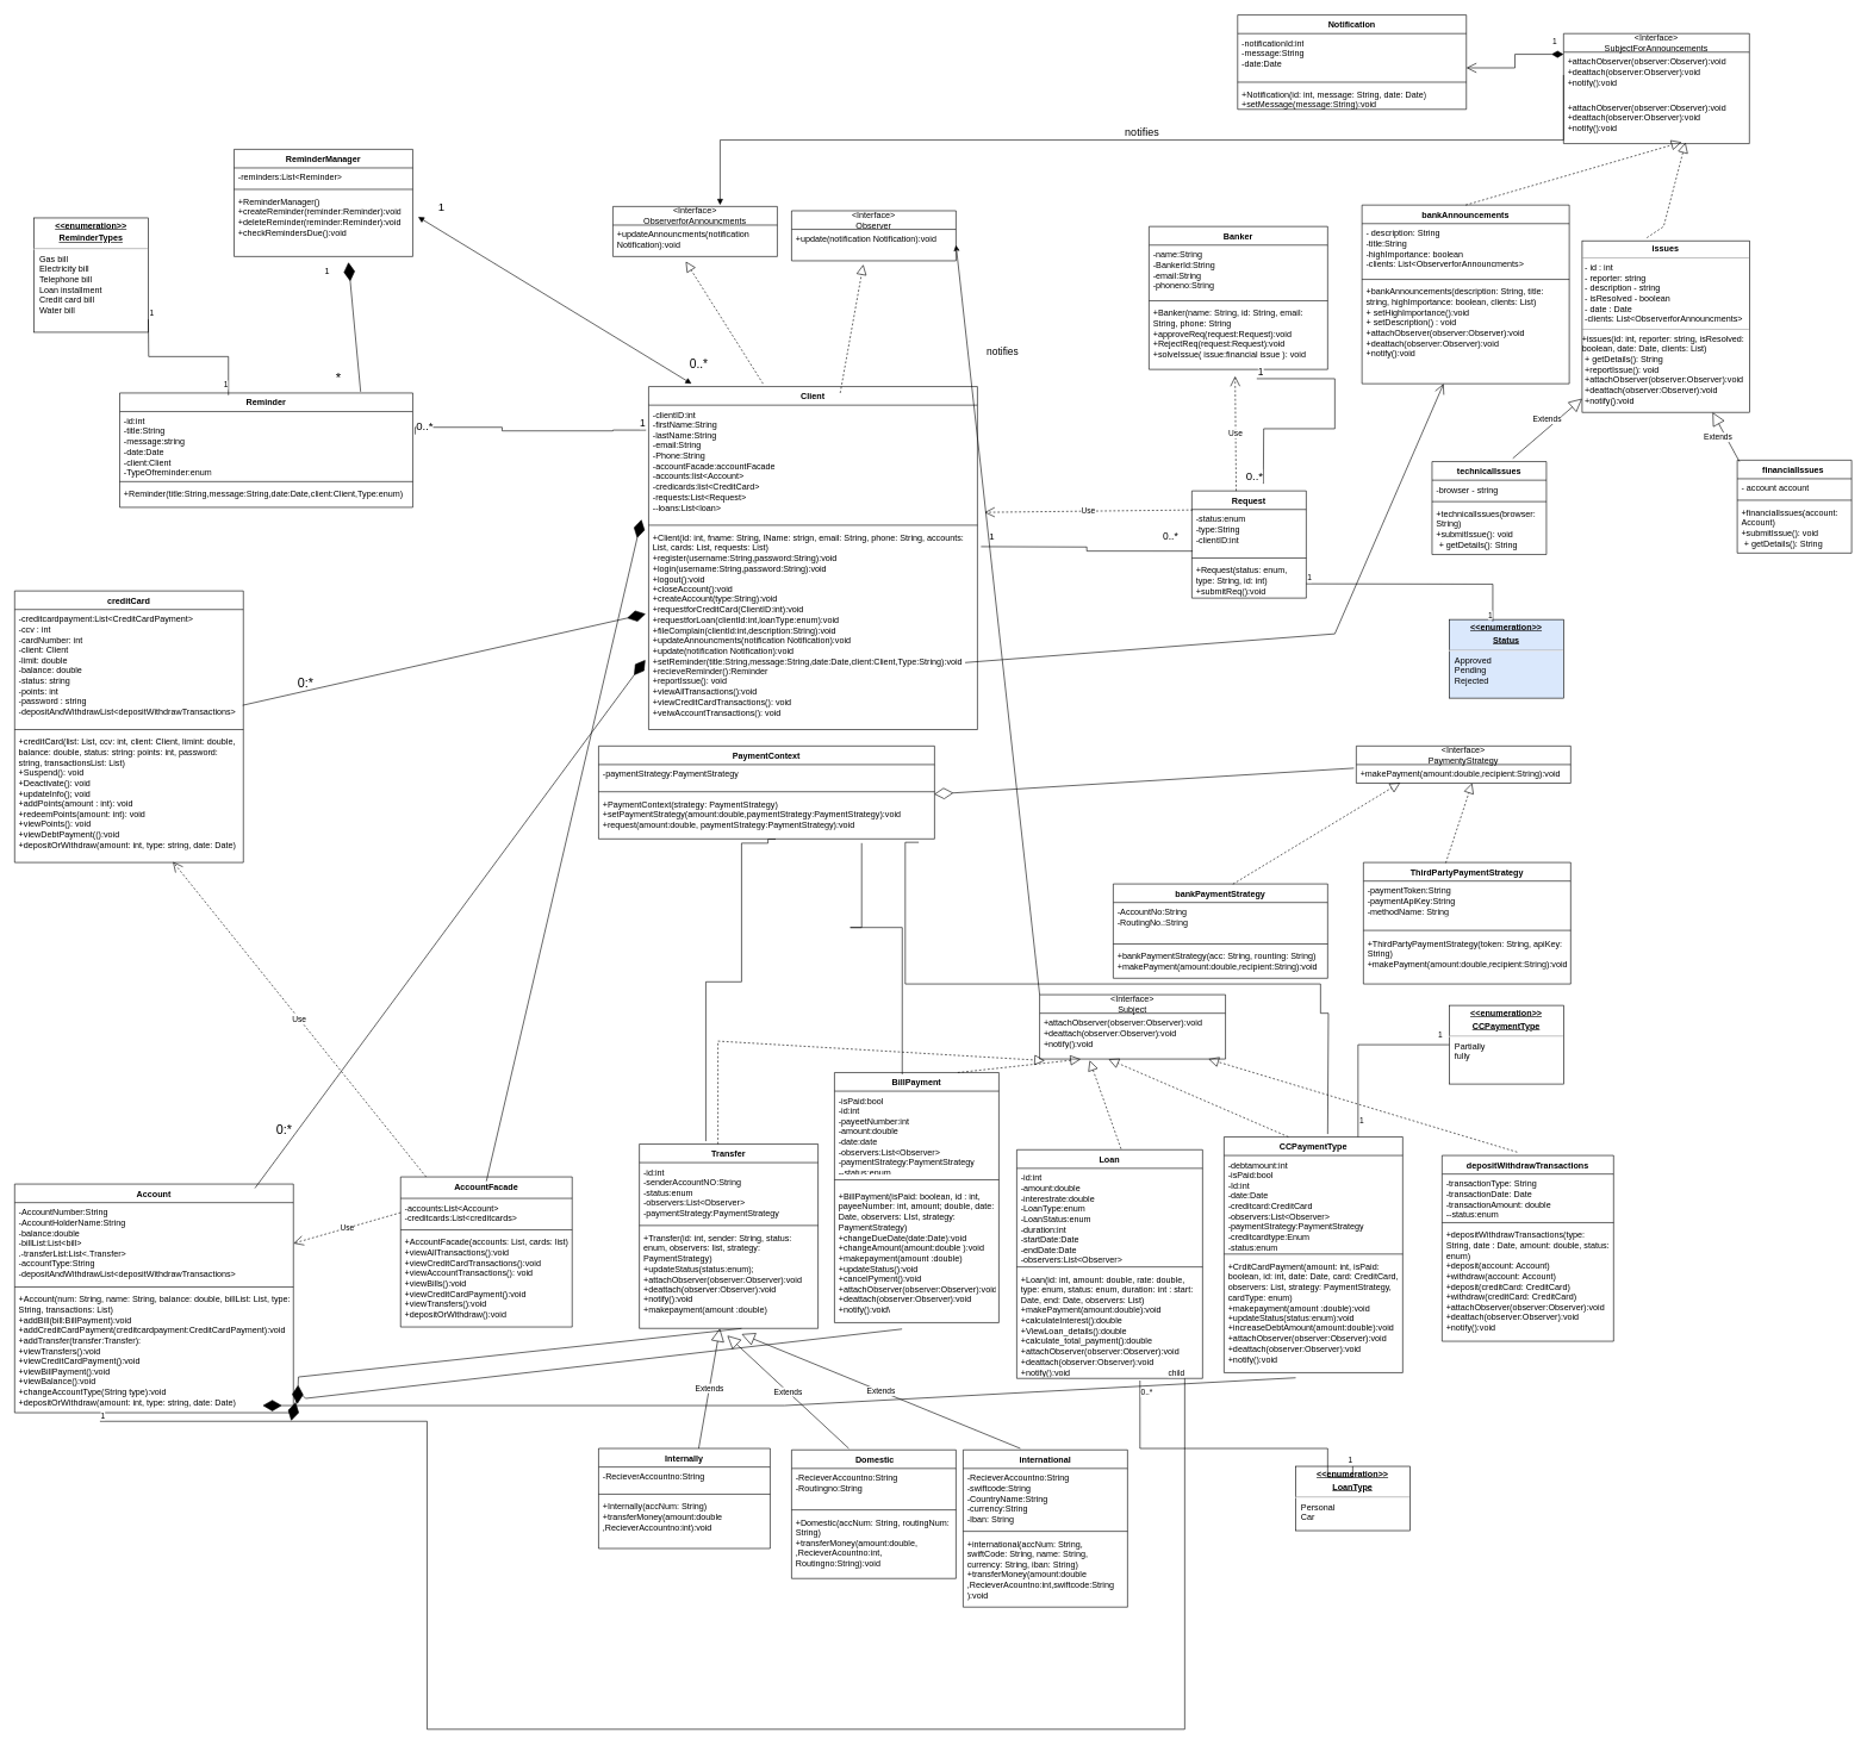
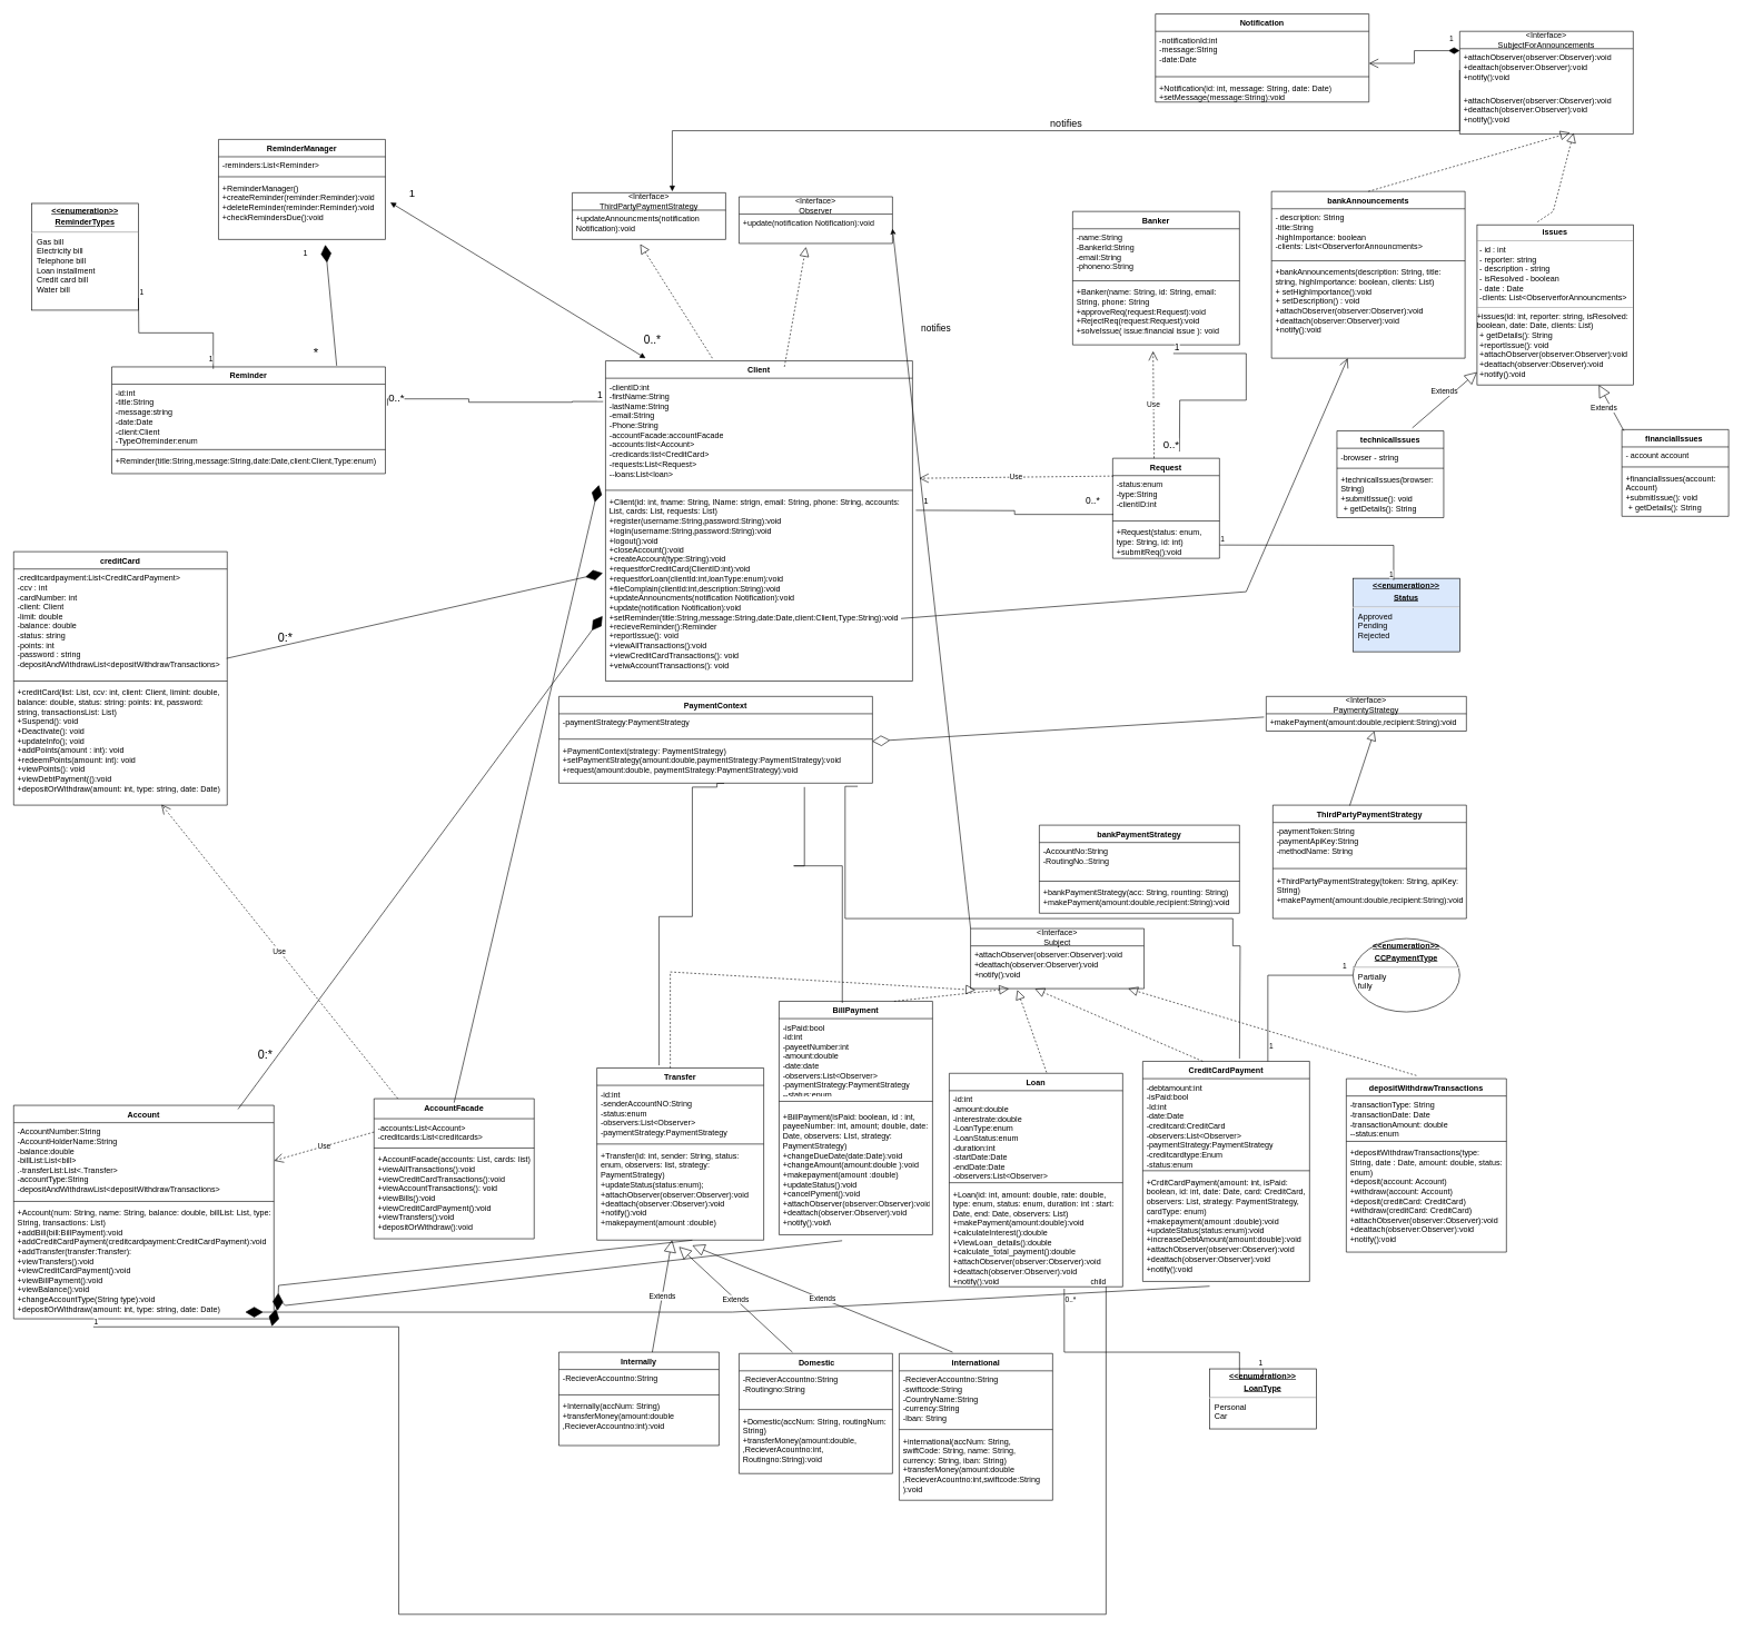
- <mxCell id="39" value="&amp;lt;Interface&amp;gt;&lt;br&gt;ObserverforAnnouncments" style="swimlane;fontStyle=0;childLayout=stackLayout;horizontal=1;startSize=26;fillColor=none;horizontalStack=0;resizeParent=1;resizeParentMax=0;resizeLast=0;collapsible=1;marginBottom=0;whiteSpace=wrap;html=1;" parent="1" vertex="1"><mxGeometry x="857" y="288" width="230" height="70" as="geometry" /></mxCell>
+ <mxCell id="39" value="&amp;lt;Interface&amp;gt;&lt;br&gt;ThirdPartyPaymentStrategy" style="swimlane;fontStyle=0;childLayout=stackLayout;horizontal=1;startSize=26;fillColor=none;horizontalStack=0;resizeParent=1;resizeParentMax=0;resizeLast=0;collapsible=1;marginBottom=0;whiteSpace=wrap;html=1;" parent="1" vertex="1"><mxGeometry x="857" y="288" width="230" height="70" as="geometry" /></mxCell>
- <mxCell id="68" value="" style="endArrow=block;dashed=1;endFill=0;endSize=12;html=1;rounded=0;entryX=0.54;entryY=0.998;entryDx=0;entryDy=0;entryPerimeter=0;exitX=0.397;exitY=0.004;exitDx=0;exitDy=0;exitPerimeter=0;" parent="1" source="57" target="66" edge="1"><mxGeometry width="160" relative="1" as="geometry"><mxPoint x="2047" y="1156" as="sourcePoint" /><mxPoint x="1997" y="1146" as="targetPoint" /></mxGeometry></mxCell>
+ <mxCell id="68" value="" style="endArrow=block;dashed=0;endFill=0;endSize=12;html=1;rounded=0;entryX=0.54;entryY=0.998;entryDx=0;entryDy=0;entryPerimeter=0;exitX=0.397;exitY=0.004;exitDx=0;exitDy=0;exitPerimeter=0;" parent="1" source="57" target="66" edge="1"><mxGeometry width="160" relative="1" as="geometry"><mxPoint x="2047" y="1156" as="sourcePoint" /><mxPoint x="1997" y="1146" as="targetPoint" /></mxGeometry></mxCell>
- <mxCell id="67" value="" style="endArrow=block;dashed=1;endFill=0;endSize=12;html=1;rounded=0;exitX=0.558;exitY=0.002;exitDx=0;exitDy=0;exitPerimeter=0;entryX=0.205;entryY=0.978;entryDx=0;entryDy=0;entryPerimeter=0;" parent="1" source="61" target="66" edge="1"><mxGeometry width="160" relative="1" as="geometry"><mxPoint x="1737" y="1116" as="sourcePoint" /><mxPoint x="1827" y="1096" as="targetPoint" /></mxGeometry></mxCell>
- <mxCell id="169" value="&lt;p style=&quot;border-color: var(--border-color); text-decoration-line: underline; margin: 4px 0px 0px; text-align: center;&quot;&gt;&lt;b style=&quot;border-color: var(--border-color);&quot;&gt;&amp;lt;&amp;lt;enumeration&amp;gt;&amp;gt;&lt;/b&gt;&lt;/p&gt;&lt;p style=&quot;border-color: var(--border-color); text-decoration-line: underline; margin: 4px 0px 0px; text-align: center;&quot;&gt;&lt;b&gt;CCPaymentType&lt;/b&gt;&lt;/p&gt;&lt;hr style=&quot;border-color: var(--border-color);&quot;&gt;&lt;p style=&quot;border-color: var(--border-color); margin: 0px 0px 0px 8px;&quot;&gt;Partially&lt;/p&gt;&lt;p style=&quot;border-color: var(--border-color); margin: 0px 0px 0px 8px;&quot;&gt;fully&lt;/p&gt;" style="verticalAlign=top;align=left;overflow=fill;fontSize=12;fontFamily=Helvetica;html=1;whiteSpace=wrap;" vertex="1" parent="1"><mxGeometry x="2027" y="1406" width="160" height="110" as="geometry" /></mxCell>
+ <mxCell id="169" value="&lt;p style=&quot;border-color: var(--border-color); text-decoration-line: underline; margin: 4px 0px 0px; text-align: center;&quot;&gt;&lt;b style=&quot;border-color: var(--border-color);&quot;&gt;&amp;lt;&amp;lt;enumeration&amp;gt;&amp;gt;&lt;/b&gt;&lt;/p&gt;&lt;p style=&quot;border-color: var(--border-color); text-decoration-line: underline; margin: 4px 0px 0px; text-align: center;&quot;&gt;&lt;b&gt;CCPaymentType&lt;/b&gt;&lt;/p&gt;&lt;hr style=&quot;border-color: var(--border-color);&quot;&gt;&lt;p style=&quot;border-color: var(--border-color); margin: 0px 0px 0px 8px;&quot;&gt;Partially&lt;/p&gt;&lt;p style=&quot;border-color: var(--border-color); margin: 0px 0px 0px 8px;&quot;&gt;fully&lt;/p&gt;" style="ellipse;verticalAlign=top;align=left;overflow=fill;fontSize=12;fontFamily=Helvetica;html=1;whiteSpace=wrap;" vertex="1" parent="1"><mxGeometry x="2027" y="1406" width="160" height="110" as="geometry" /></mxCell>
- <mxCell id="78" value="CCPaymentType" style="swimlane;fontStyle=1;align=center;verticalAlign=top;childLayout=stackLayout;horizontal=1;startSize=26;horizontalStack=0;resizeParent=1;resizeParentMax=0;resizeLast=0;collapsible=1;marginBottom=0;whiteSpace=wrap;html=1;" parent="1" vertex="1"><mxGeometry x="1712" y="1590" width="250" height="330" as="geometry" /></mxCell>
+ <mxCell id="78" value="CreditCardPayment" style="swimlane;fontStyle=1;align=center;verticalAlign=top;childLayout=stackLayout;horizontal=1;startSize=26;horizontalStack=0;resizeParent=1;resizeParentMax=0;resizeLast=0;collapsible=1;marginBottom=0;whiteSpace=wrap;html=1;" parent="1" vertex="1"><mxGeometry x="1712" y="1590" width="250" height="330" as="geometry" /></mxCell>
